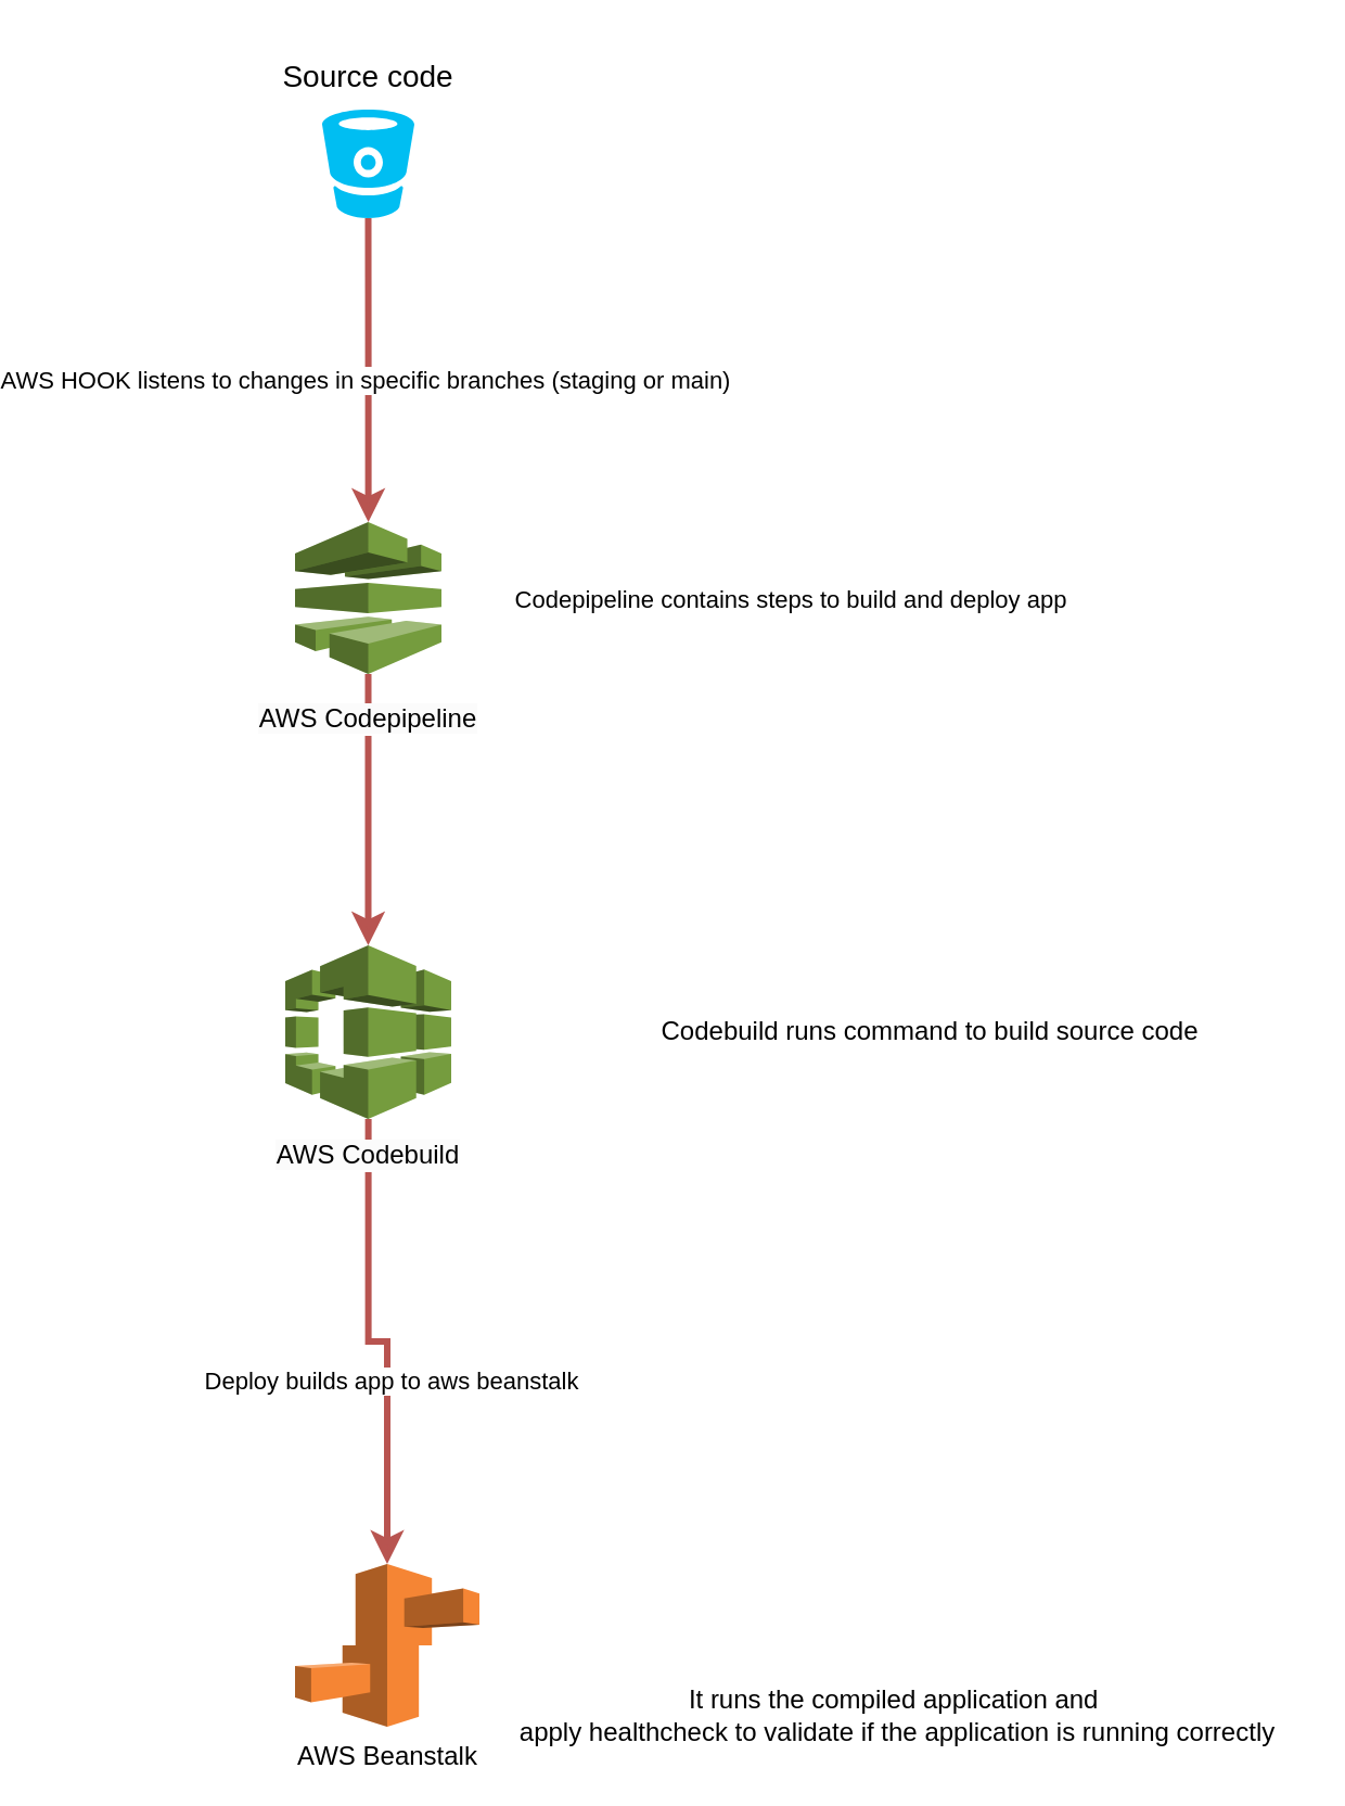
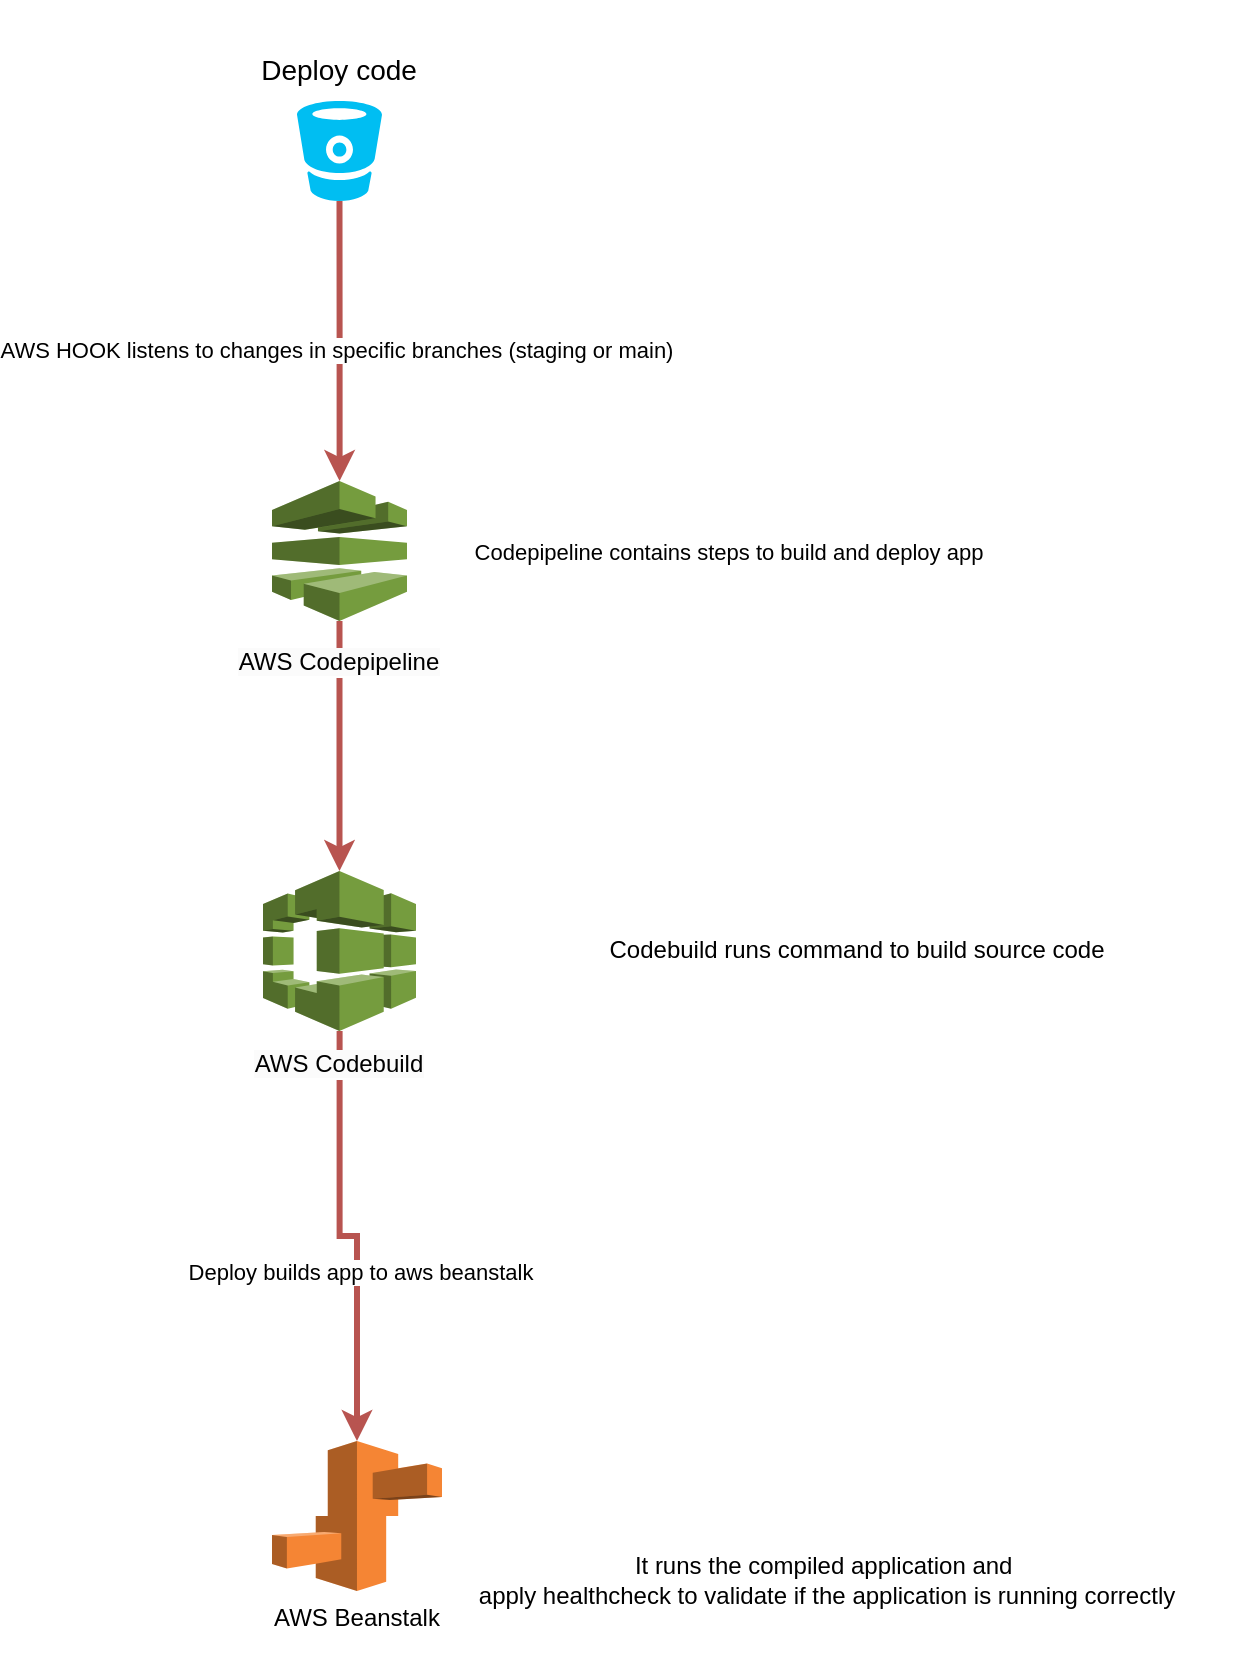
- <mxCell id="6" value="&lt;font style=&quot;font-size: 14px;&quot;&gt;Source code&lt;/font&gt;" style="text;html=1;align=center;verticalAlign=middle;resizable=0;points=[];autosize=1;strokeColor=none;fillColor=none;strokeWidth=1;" parent="1" vertex="1"><mxGeometry x="20.25" y="20" width="100" height="30" as="geometry" /></mxCell>
+ <mxCell id="6" value="&lt;font style=&quot;font-size: 14px;&quot;&gt;Deploy code&lt;/font&gt;" style="text;html=1;align=center;verticalAlign=middle;resizable=0;points=[];autosize=1;strokeColor=none;fillColor=none;strokeWidth=1;" parent="1" vertex="1"><mxGeometry x="20.25" y="20" width="100" height="30" as="geometry" /></mxCell>
